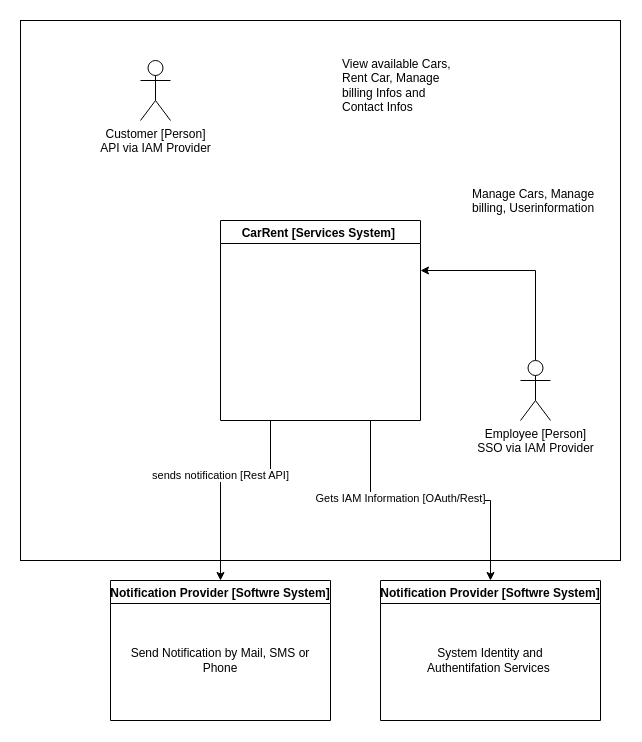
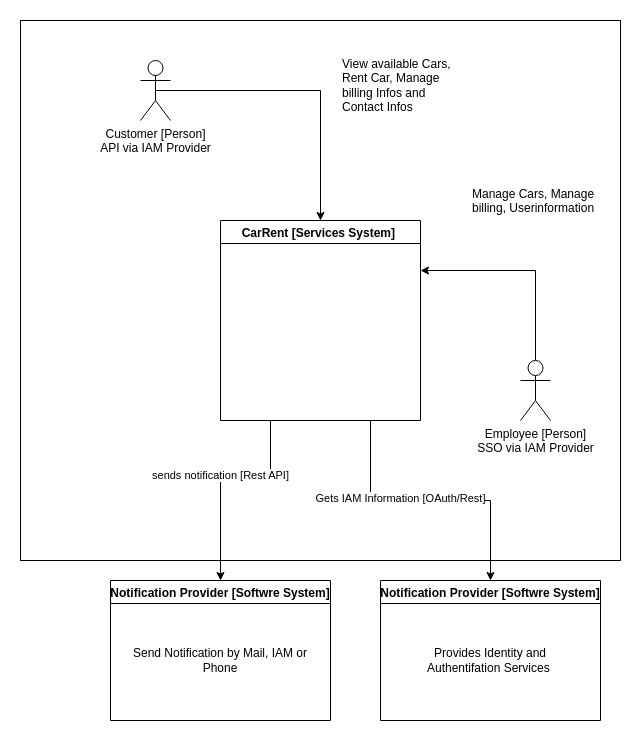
+ <mxCell id="3" style="edgeStyle=orthogonalEdgeStyle;rounded=0;orthogonalLoop=1;jettySize=auto;html=1;exitX=0.5;exitY=0.5;exitDx=0;exitDy=0;exitPerimeter=0;" edge="1" parent="1" source="4" target="10"><mxGeometry relative="1" as="geometry" /></mxCell>
- <mxCell id="14" value="Send Notification by Mail, SMS or Phone" style="text;html=1;strokeColor=none;fillColor=none;align=center;verticalAlign=middle;whiteSpace=wrap;rounded=0;" vertex="1" parent="13"><mxGeometry x="10" y="30" width="200" height="100" as="geometry" /></mxCell>
+ <mxCell id="14" value="Send Notification by Mail, IAM or Phone" style="text;html=1;strokeColor=none;fillColor=none;align=center;verticalAlign=middle;whiteSpace=wrap;rounded=0;" vertex="1" parent="13"><mxGeometry x="10" y="30" width="200" height="100" as="geometry" /></mxCell>
- <mxCell id="16" value="System Identity and Authentifation&amp;nbsp;Services&amp;nbsp;" style="text;html=1;strokeColor=none;fillColor=none;align=center;verticalAlign=middle;whiteSpace=wrap;rounded=0;" vertex="1" parent="15"><mxGeometry x="10" y="30" width="200" height="100" as="geometry" /></mxCell>
+ <mxCell id="16" value="Provides Identity and Authentifation&amp;nbsp;Services&amp;nbsp;" style="text;html=1;strokeColor=none;fillColor=none;align=center;verticalAlign=middle;whiteSpace=wrap;rounded=0;" vertex="1" parent="15"><mxGeometry x="10" y="30" width="200" height="100" as="geometry" /></mxCell>
